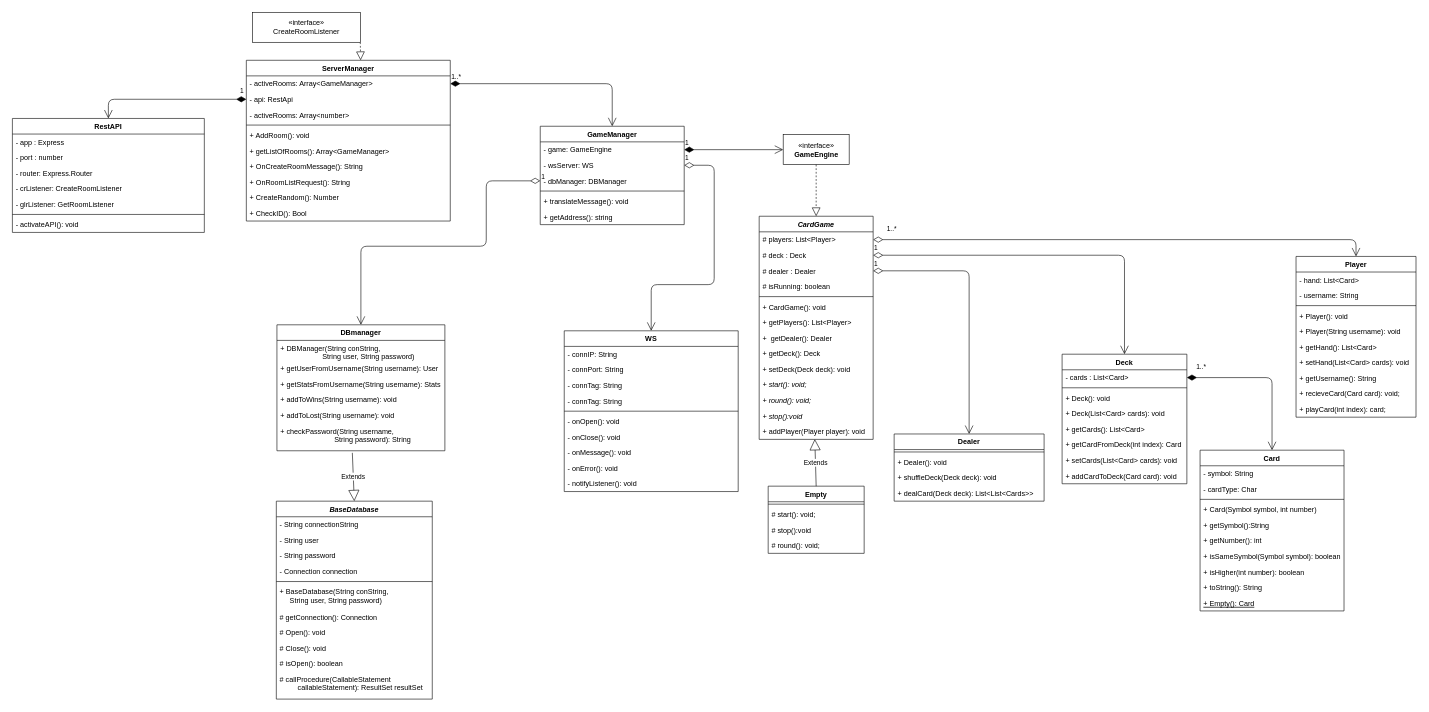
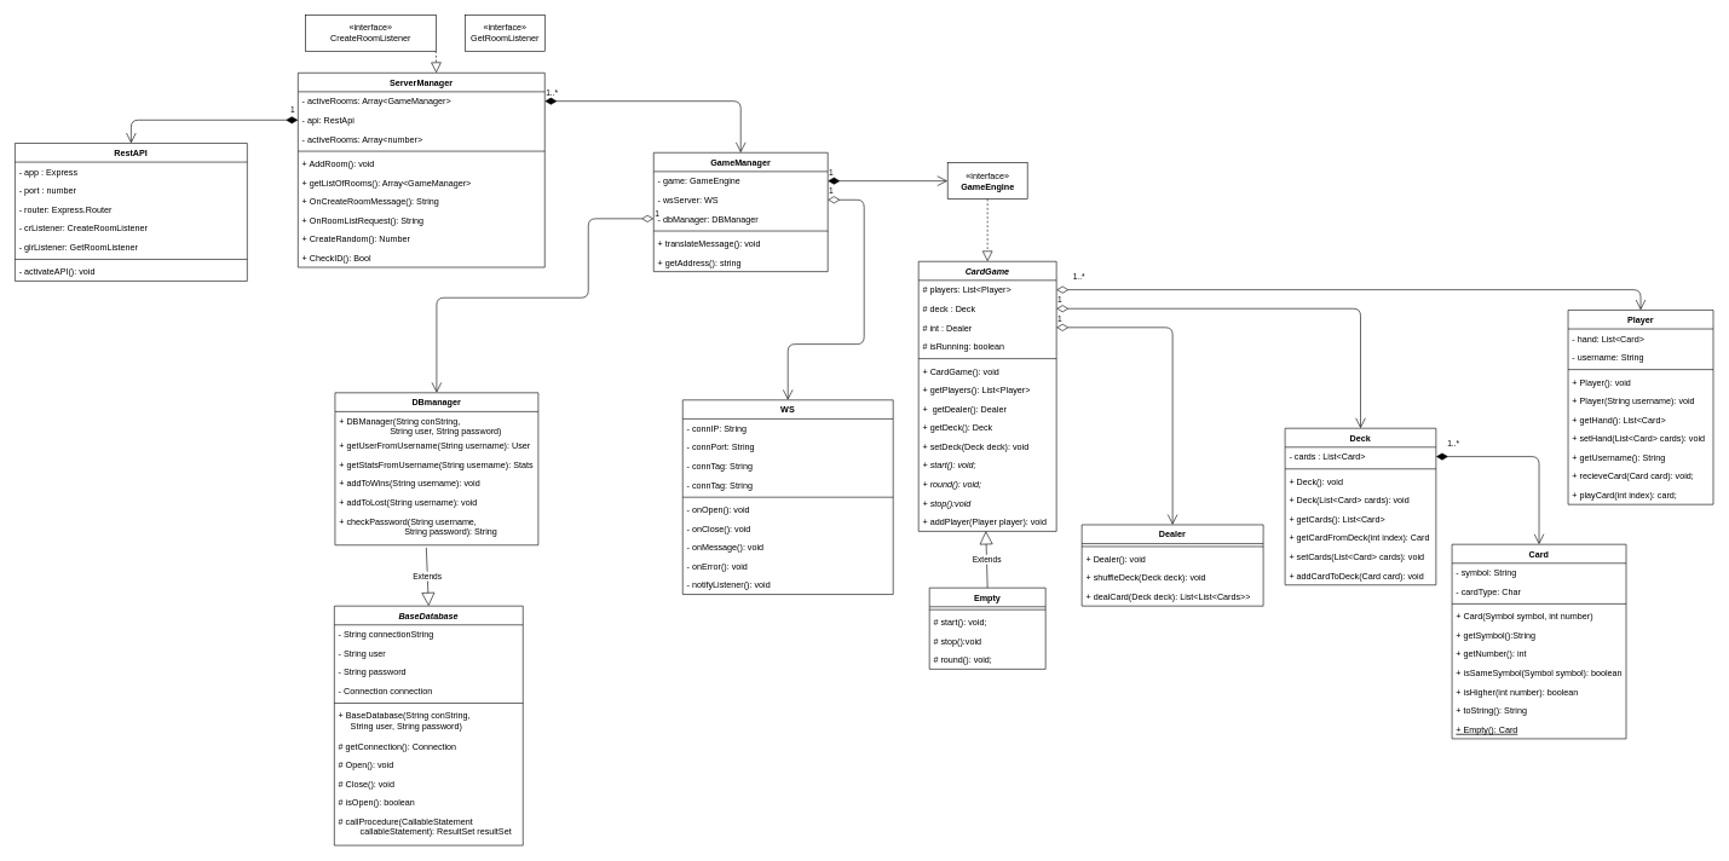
+ <mxCell id="128" value="«interface»&lt;br&gt;&lt;span style=&quot;text-align: left&quot;&gt;GetRoomListener&lt;/span&gt;" style="html=1;" vertex="1" parent="1"><mxGeometry x="640" y="20" width="110" height="50" as="geometry" /></mxCell>
- <mxCell id="16" value="# dealer : Dealer" style="text;strokeColor=none;fillColor=none;align=left;verticalAlign=top;spacingLeft=4;spacingRight=4;overflow=hidden;rotatable=0;points=[[0,0.5],[1,0.5]];portConstraint=eastwest;" parent="13" vertex="1"><mxGeometry y="78" width="190" height="26" as="geometry" /></mxCell>
+ <mxCell id="16" value="# int : Dealer" style="text;strokeColor=none;fillColor=none;align=left;verticalAlign=top;spacingLeft=4;spacingRight=4;overflow=hidden;rotatable=0;points=[[0,0.5],[1,0.5]];portConstraint=eastwest;" parent="13" vertex="1"><mxGeometry y="78" width="190" height="26" as="geometry" /></mxCell>
